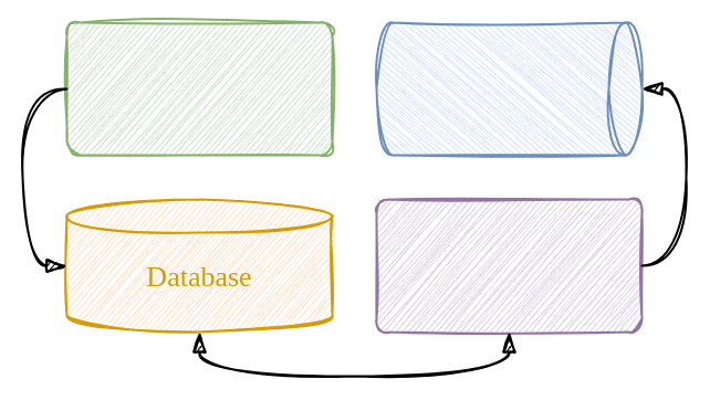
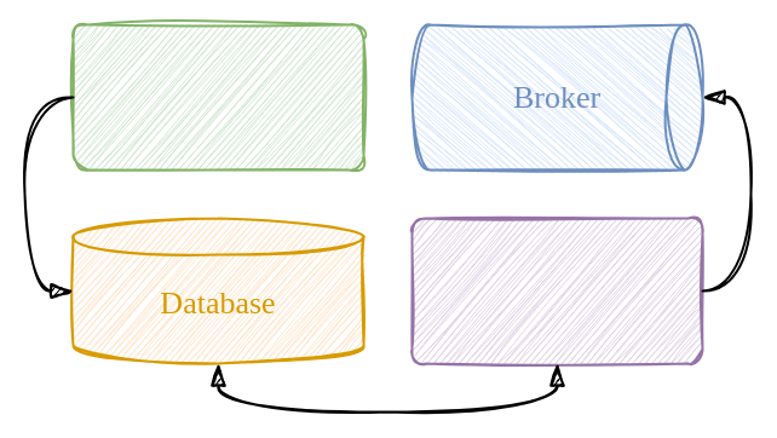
+ <mxCell id="10" value="&lt;font color=&quot;#6c8ebf&quot;&gt;&lt;span style=&quot;font-size: 26px;&quot;&gt;Broker&lt;/span&gt;&lt;/font&gt;" style="text;html=1;align=center;verticalAlign=middle;whiteSpace=wrap;rounded=0;fontFamily=Architects Daughter;fontSource=https%3A%2F%2Ffonts.googleapis.com%2Fcss%3Ffamily%3DArchitects%2BDaughter;fillColor=none;strokeColor=none;fontColor=#9673A6;" parent="1" vertex="1"><mxGeometry x="340" y="20" width="240" height="120" as="geometry" /></mxCell>
